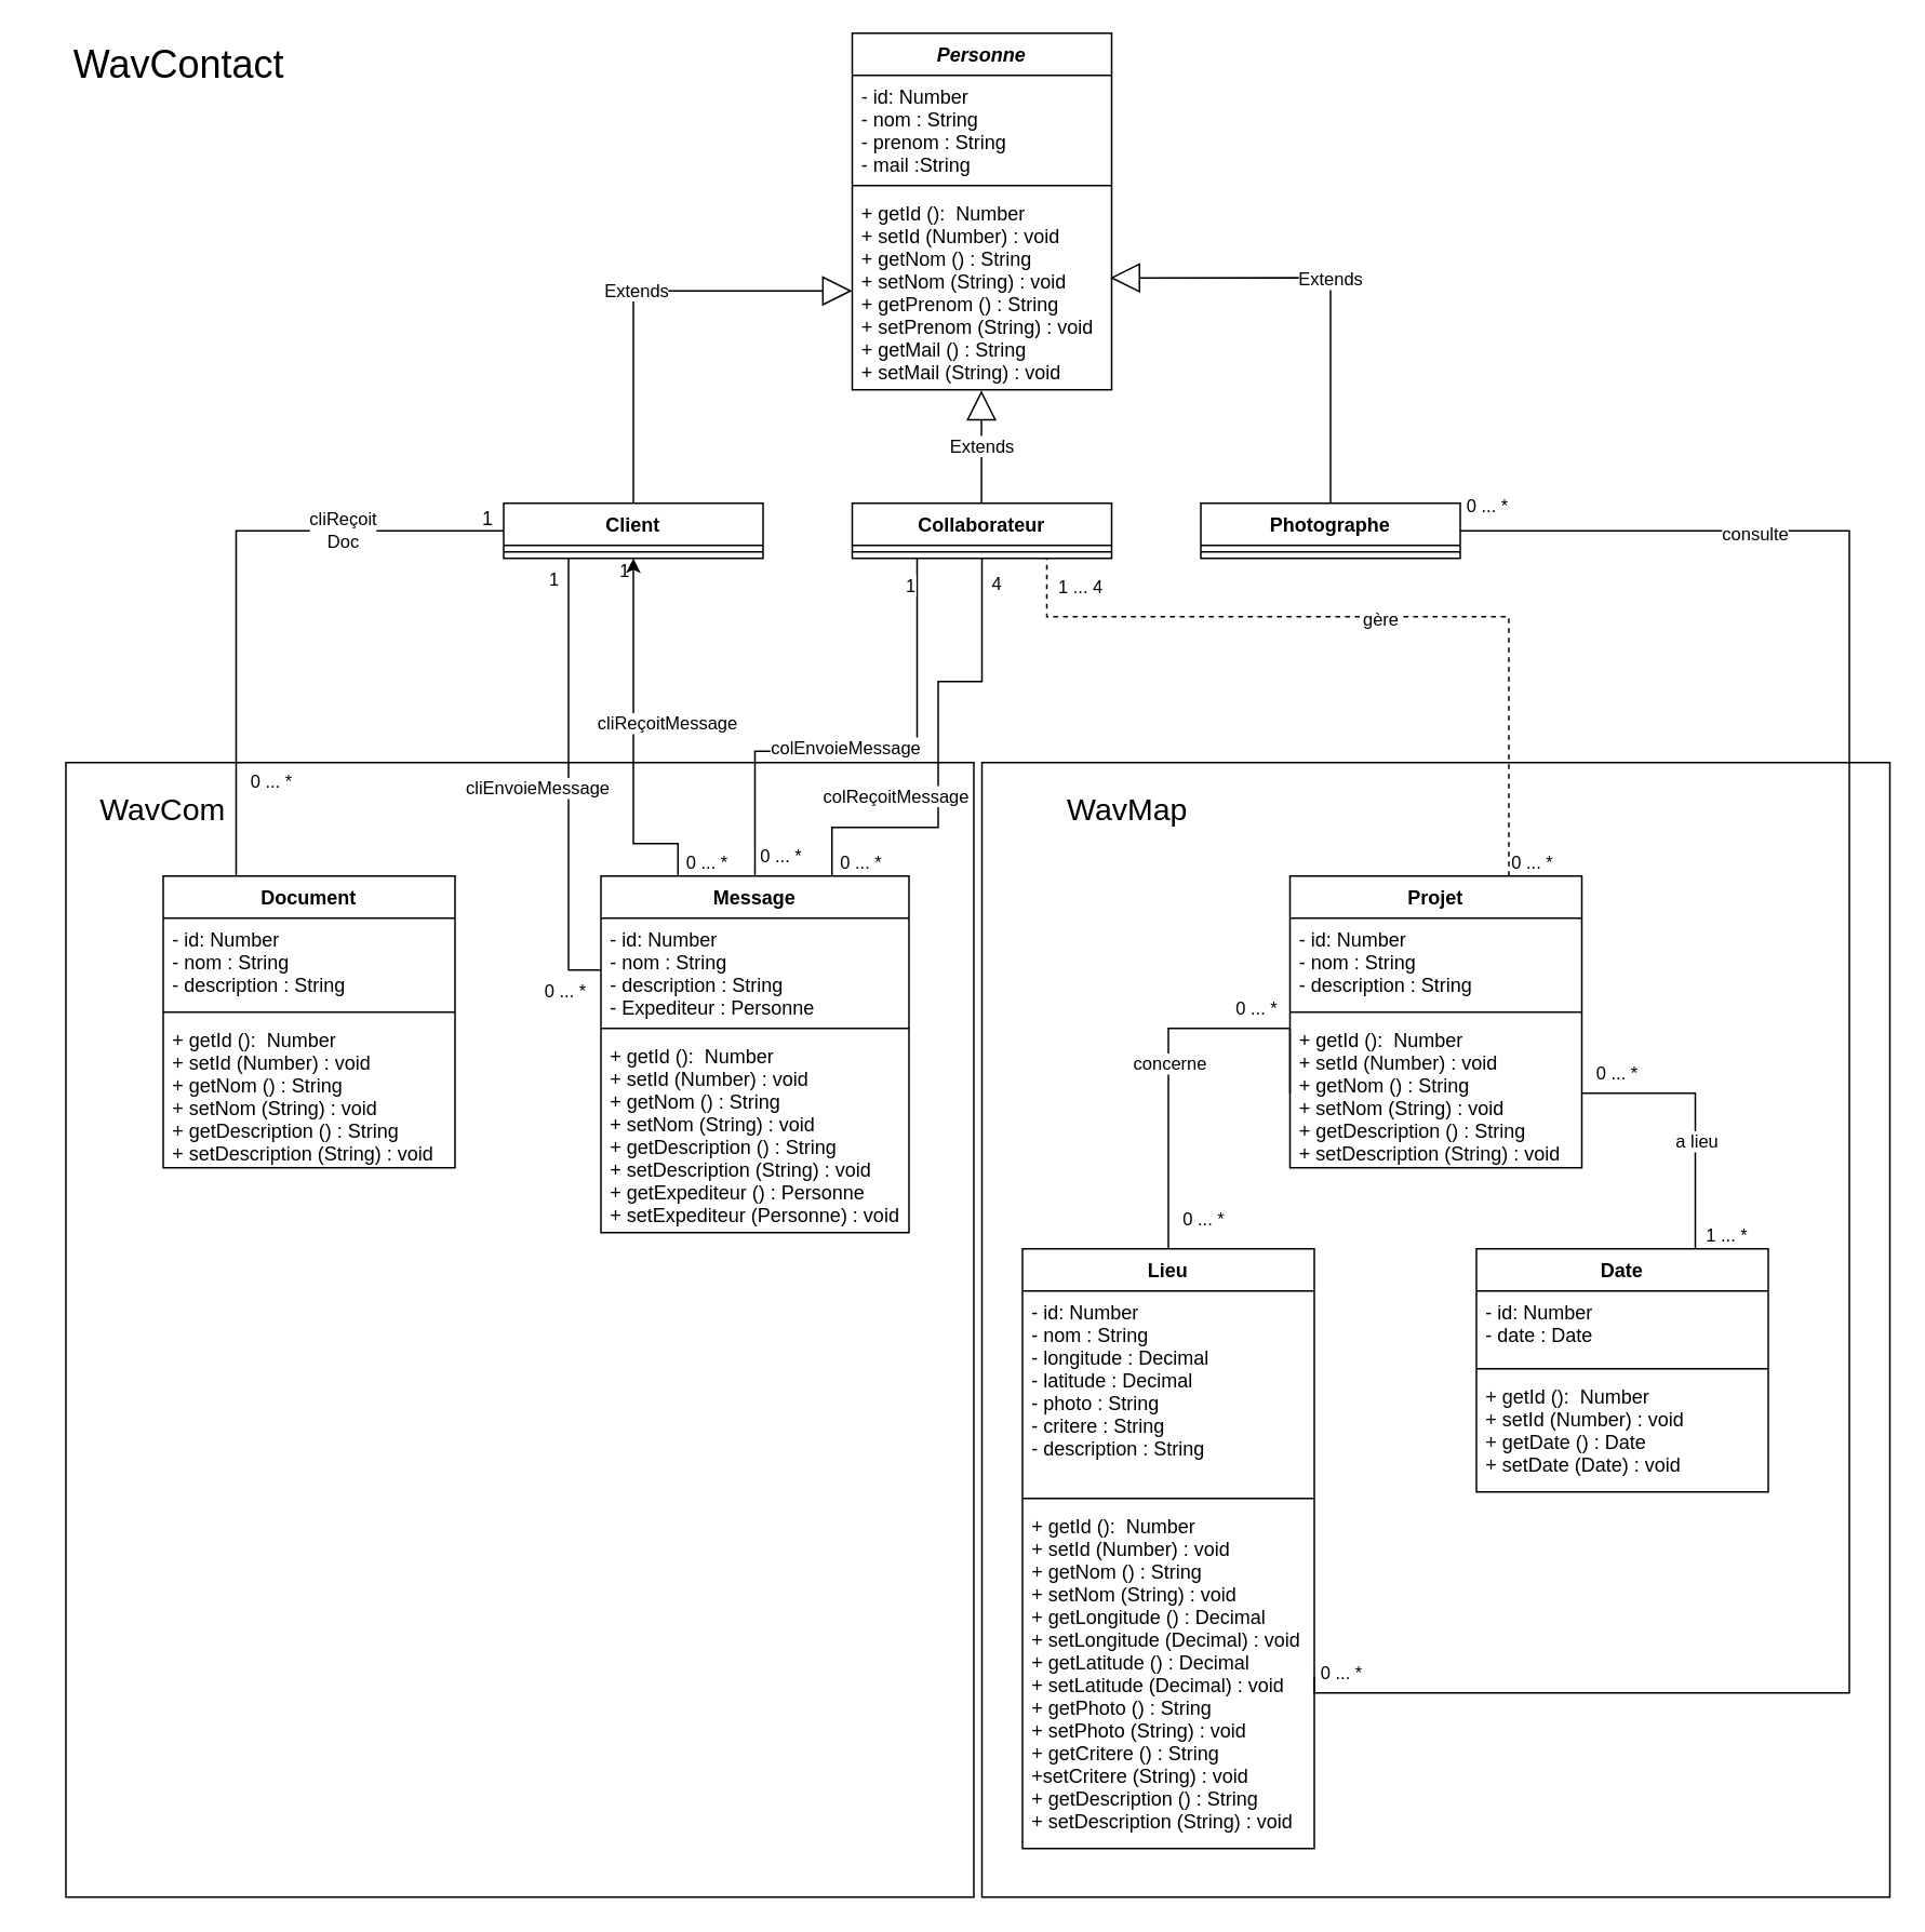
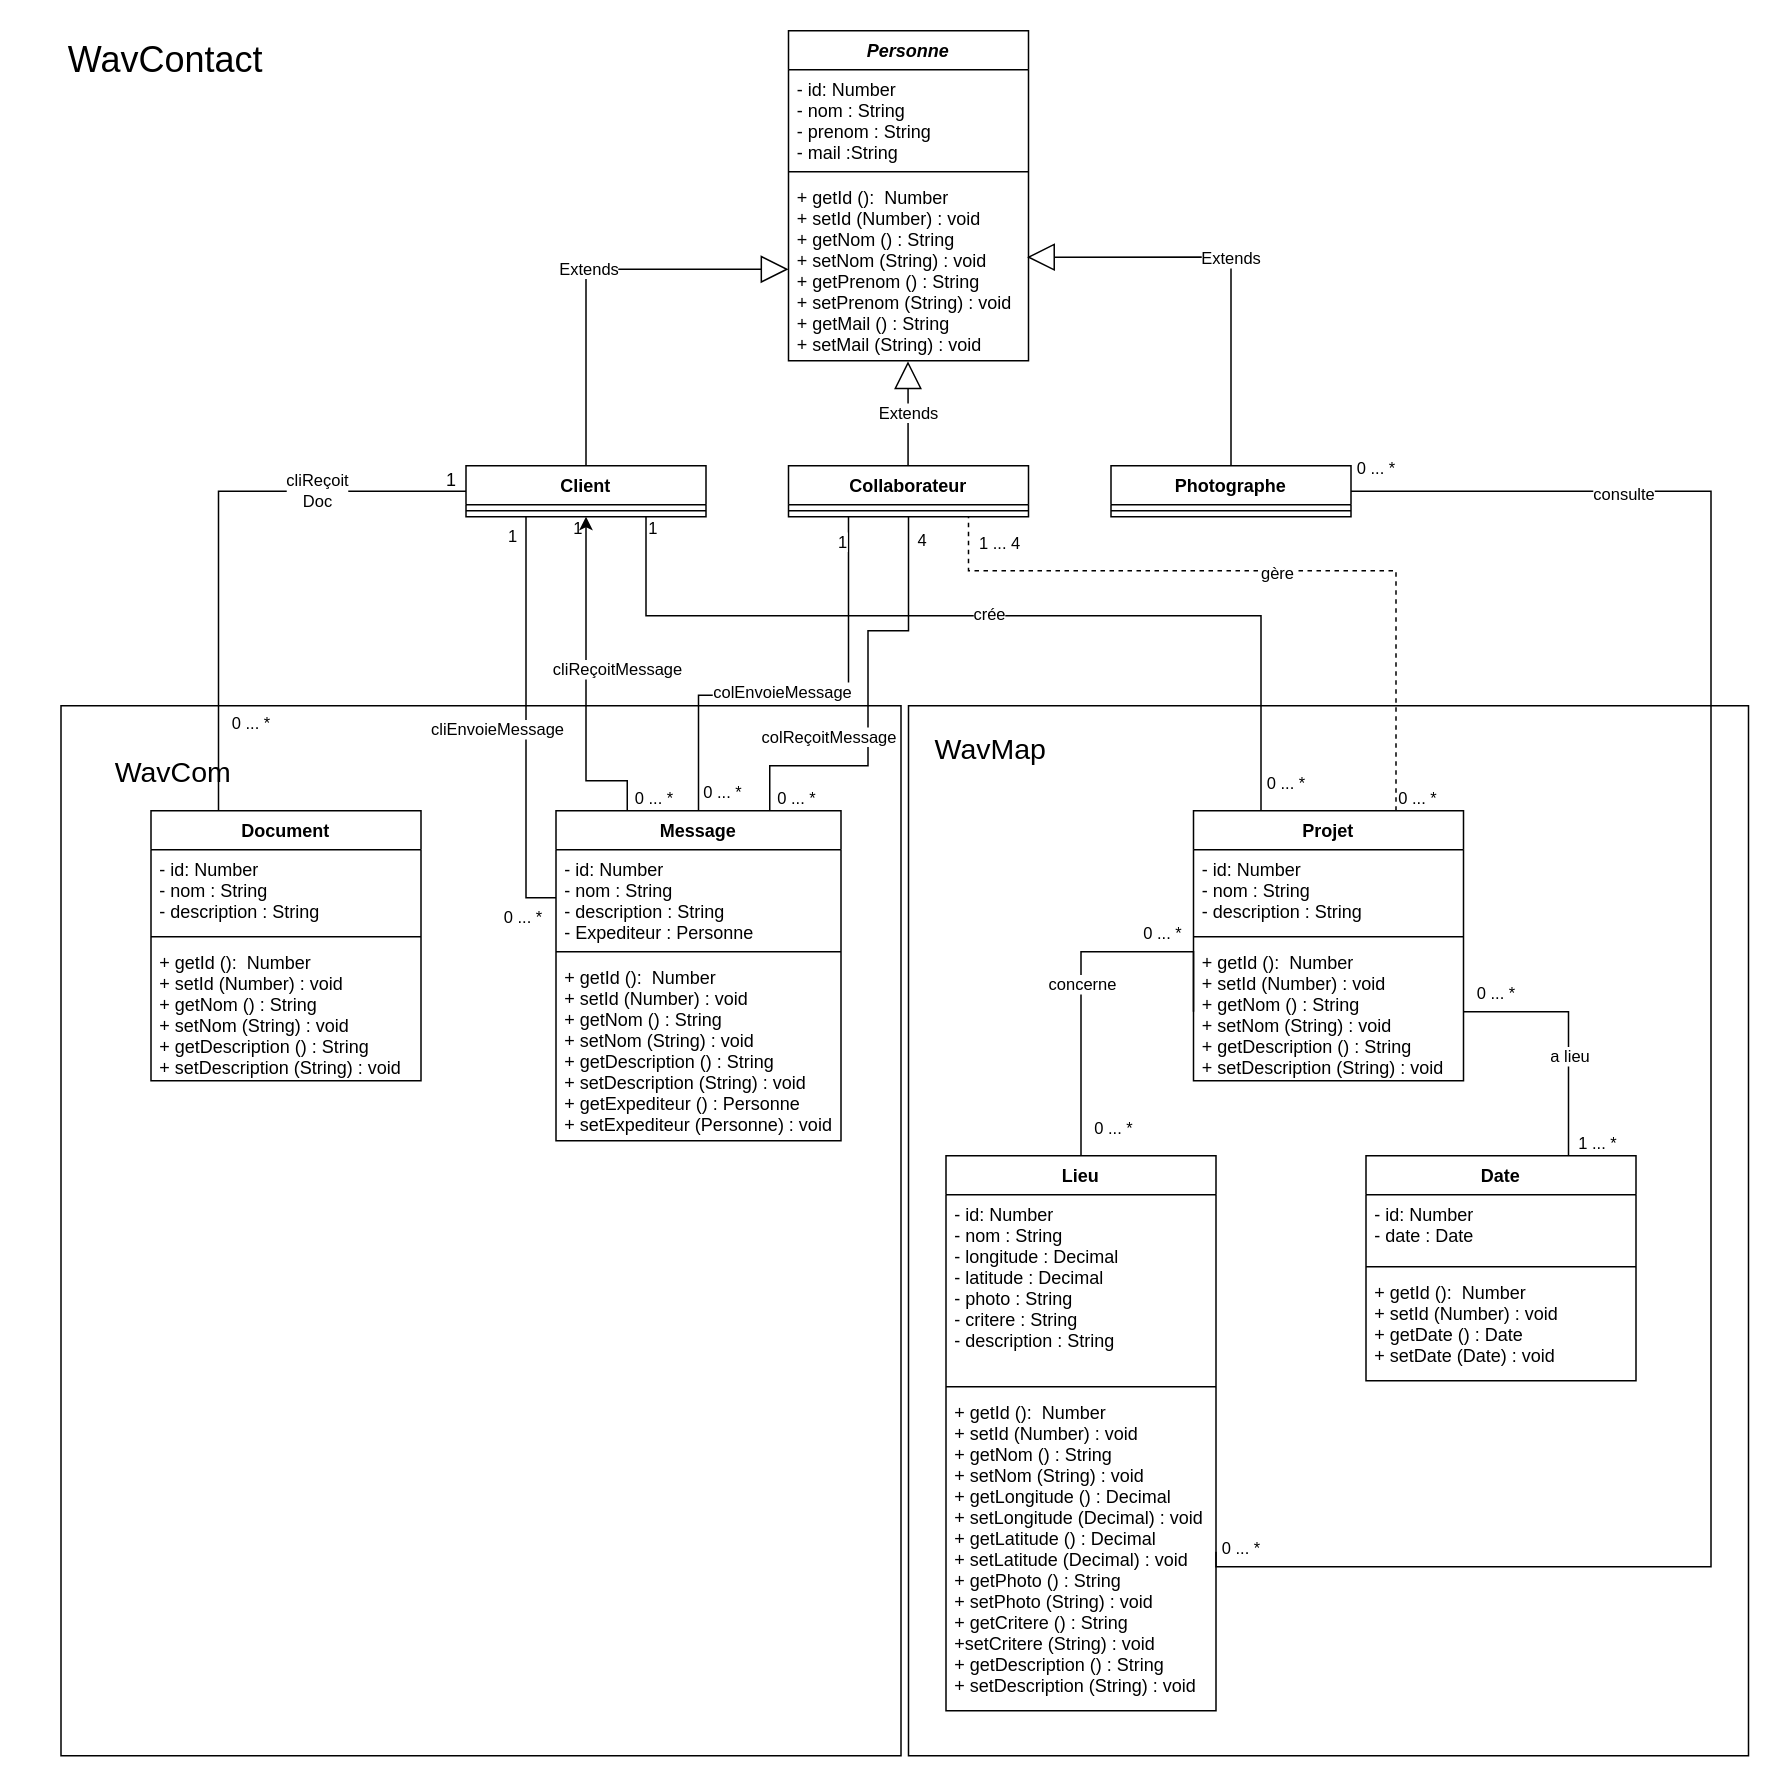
+ <mxCell id="29" value="" style="endArrow=none;html=1;edgeStyle=orthogonalEdgeStyle;rounded=0;fontColor=#000000;entryX=0.75;entryY=1;entryDx=0;entryDy=0;exitX=0.25;exitY=0;exitDx=0;exitDy=0;" parent="1" source="21" target="10" edge="1"><mxGeometry relative="1" as="geometry"><mxPoint x="605" y="430" as="sourcePoint" /><mxPoint x="400" y="430" as="targetPoint" /><Array as="points"><mxPoint x="840" y="410" /><mxPoint x="430" y="410" /></Array></mxGeometry></mxCell>
+ <mxCell id="30" value="1" style="edgeLabel;resizable=0;html=1;align=left;verticalAlign=bottom;" parent="29" connectable="0" vertex="1"><mxGeometry x="-1" relative="1" as="geometry"><mxPoint x="-410" y="-180" as="offset" /></mxGeometry></mxCell>
+ <mxCell id="31" value="0 ... *" style="edgeLabel;resizable=0;html=1;align=right;verticalAlign=bottom;" parent="29" connectable="0" vertex="1"><mxGeometry x="1" relative="1" as="geometry"><mxPoint x="440" y="186" as="offset" /></mxGeometry></mxCell>
+ <mxCell id="32" value="crée" style="edgeLabel;html=1;align=center;verticalAlign=middle;resizable=0;points=[];fontColor=#000000;" parent="29" vertex="1" connectable="0"><mxGeometry x="0.031" y="-2" relative="1" as="geometry"><mxPoint as="offset" /></mxGeometry></mxCell>
- <mxCell id="17" value="&lt;font style=&quot;font-size: 19px&quot;&gt;WavCom&lt;/font&gt;" style="text;html=1;strokeColor=none;fillColor=none;align=center;verticalAlign=middle;whiteSpace=wrap;rounded=0;shadow=0;fontColor=#000000;" parent="1" vertex="1"><mxGeometry x="40" y="490" width="120" height="20" as="geometry" /></mxCell>
+ <mxCell id="17" value="&lt;font style=&quot;font-size: 19px&quot;&gt;WavCom&lt;/font&gt;" style="text;html=1;strokeColor=none;fillColor=none;align=center;verticalAlign=middle;whiteSpace=wrap;rounded=0;shadow=0;fontColor=#000000;" parent="1" vertex="1"><mxGeometry x="55" y="505" width="120" height="20" as="geometry" /></mxCell>
- <mxCell id="18" value="&lt;font style=&quot;font-size: 19px&quot;&gt;WavMap&lt;/font&gt;" style="text;html=1;strokeColor=none;fillColor=none;align=center;verticalAlign=middle;whiteSpace=wrap;rounded=0;shadow=0;fontColor=#000000;" parent="1" vertex="1"><mxGeometry x="640" y="490" width="110" height="20" as="geometry" /></mxCell>
+ <mxCell id="18" value="&lt;font style=&quot;font-size: 19px&quot;&gt;WavMap&lt;/font&gt;" style="text;html=1;strokeColor=none;fillColor=none;align=center;verticalAlign=middle;whiteSpace=wrap;rounded=0;shadow=0;fontColor=#000000;" parent="1" vertex="1"><mxGeometry x="605" y="490" width="110" height="20" as="geometry" /></mxCell>
